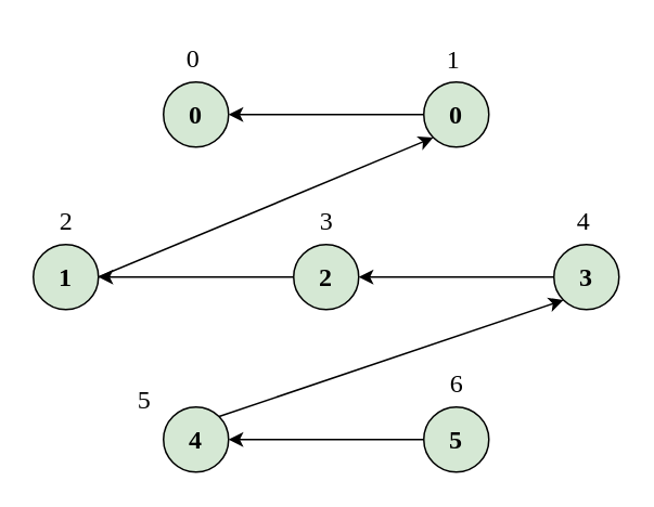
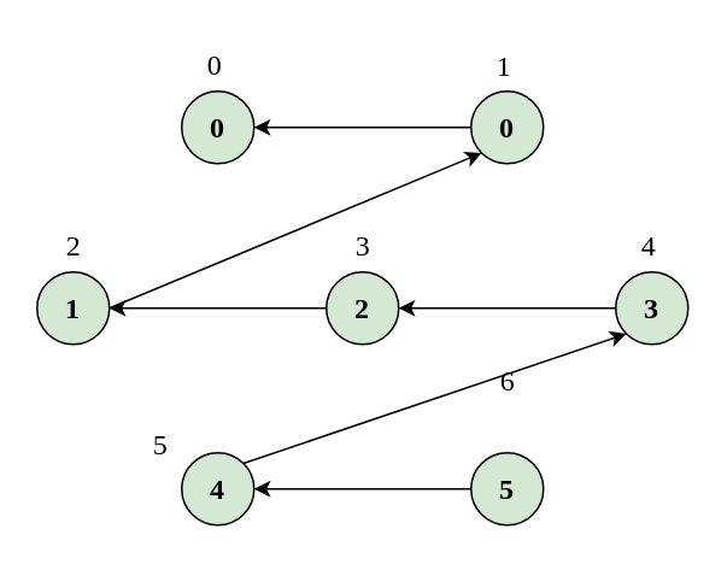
- <mxCell id="15" value="&lt;font face=&quot;Verdana&quot; style=&quot;font-size: 16px;&quot;&gt;6&lt;/font&gt;" style="text;html=1;align=center;verticalAlign=middle;resizable=0;points=[];autosize=1;strokeColor=none;fillColor=none;" parent="1" vertex="1"><mxGeometry x="265" y="220" width="30" height="30" as="geometry" /></mxCell>
+ <mxCell id="15" value="&lt;font face=&quot;Verdana&quot; style=&quot;font-size: 16px;&quot;&gt;6&lt;/font&gt;" style="text;html=1;align=center;verticalAlign=middle;resizable=0;points=[];autosize=1;strokeColor=none;fillColor=none;" parent="1" vertex="1"><mxGeometry x="265" y="195" width="30" height="30" as="geometry" /></mxCell>
